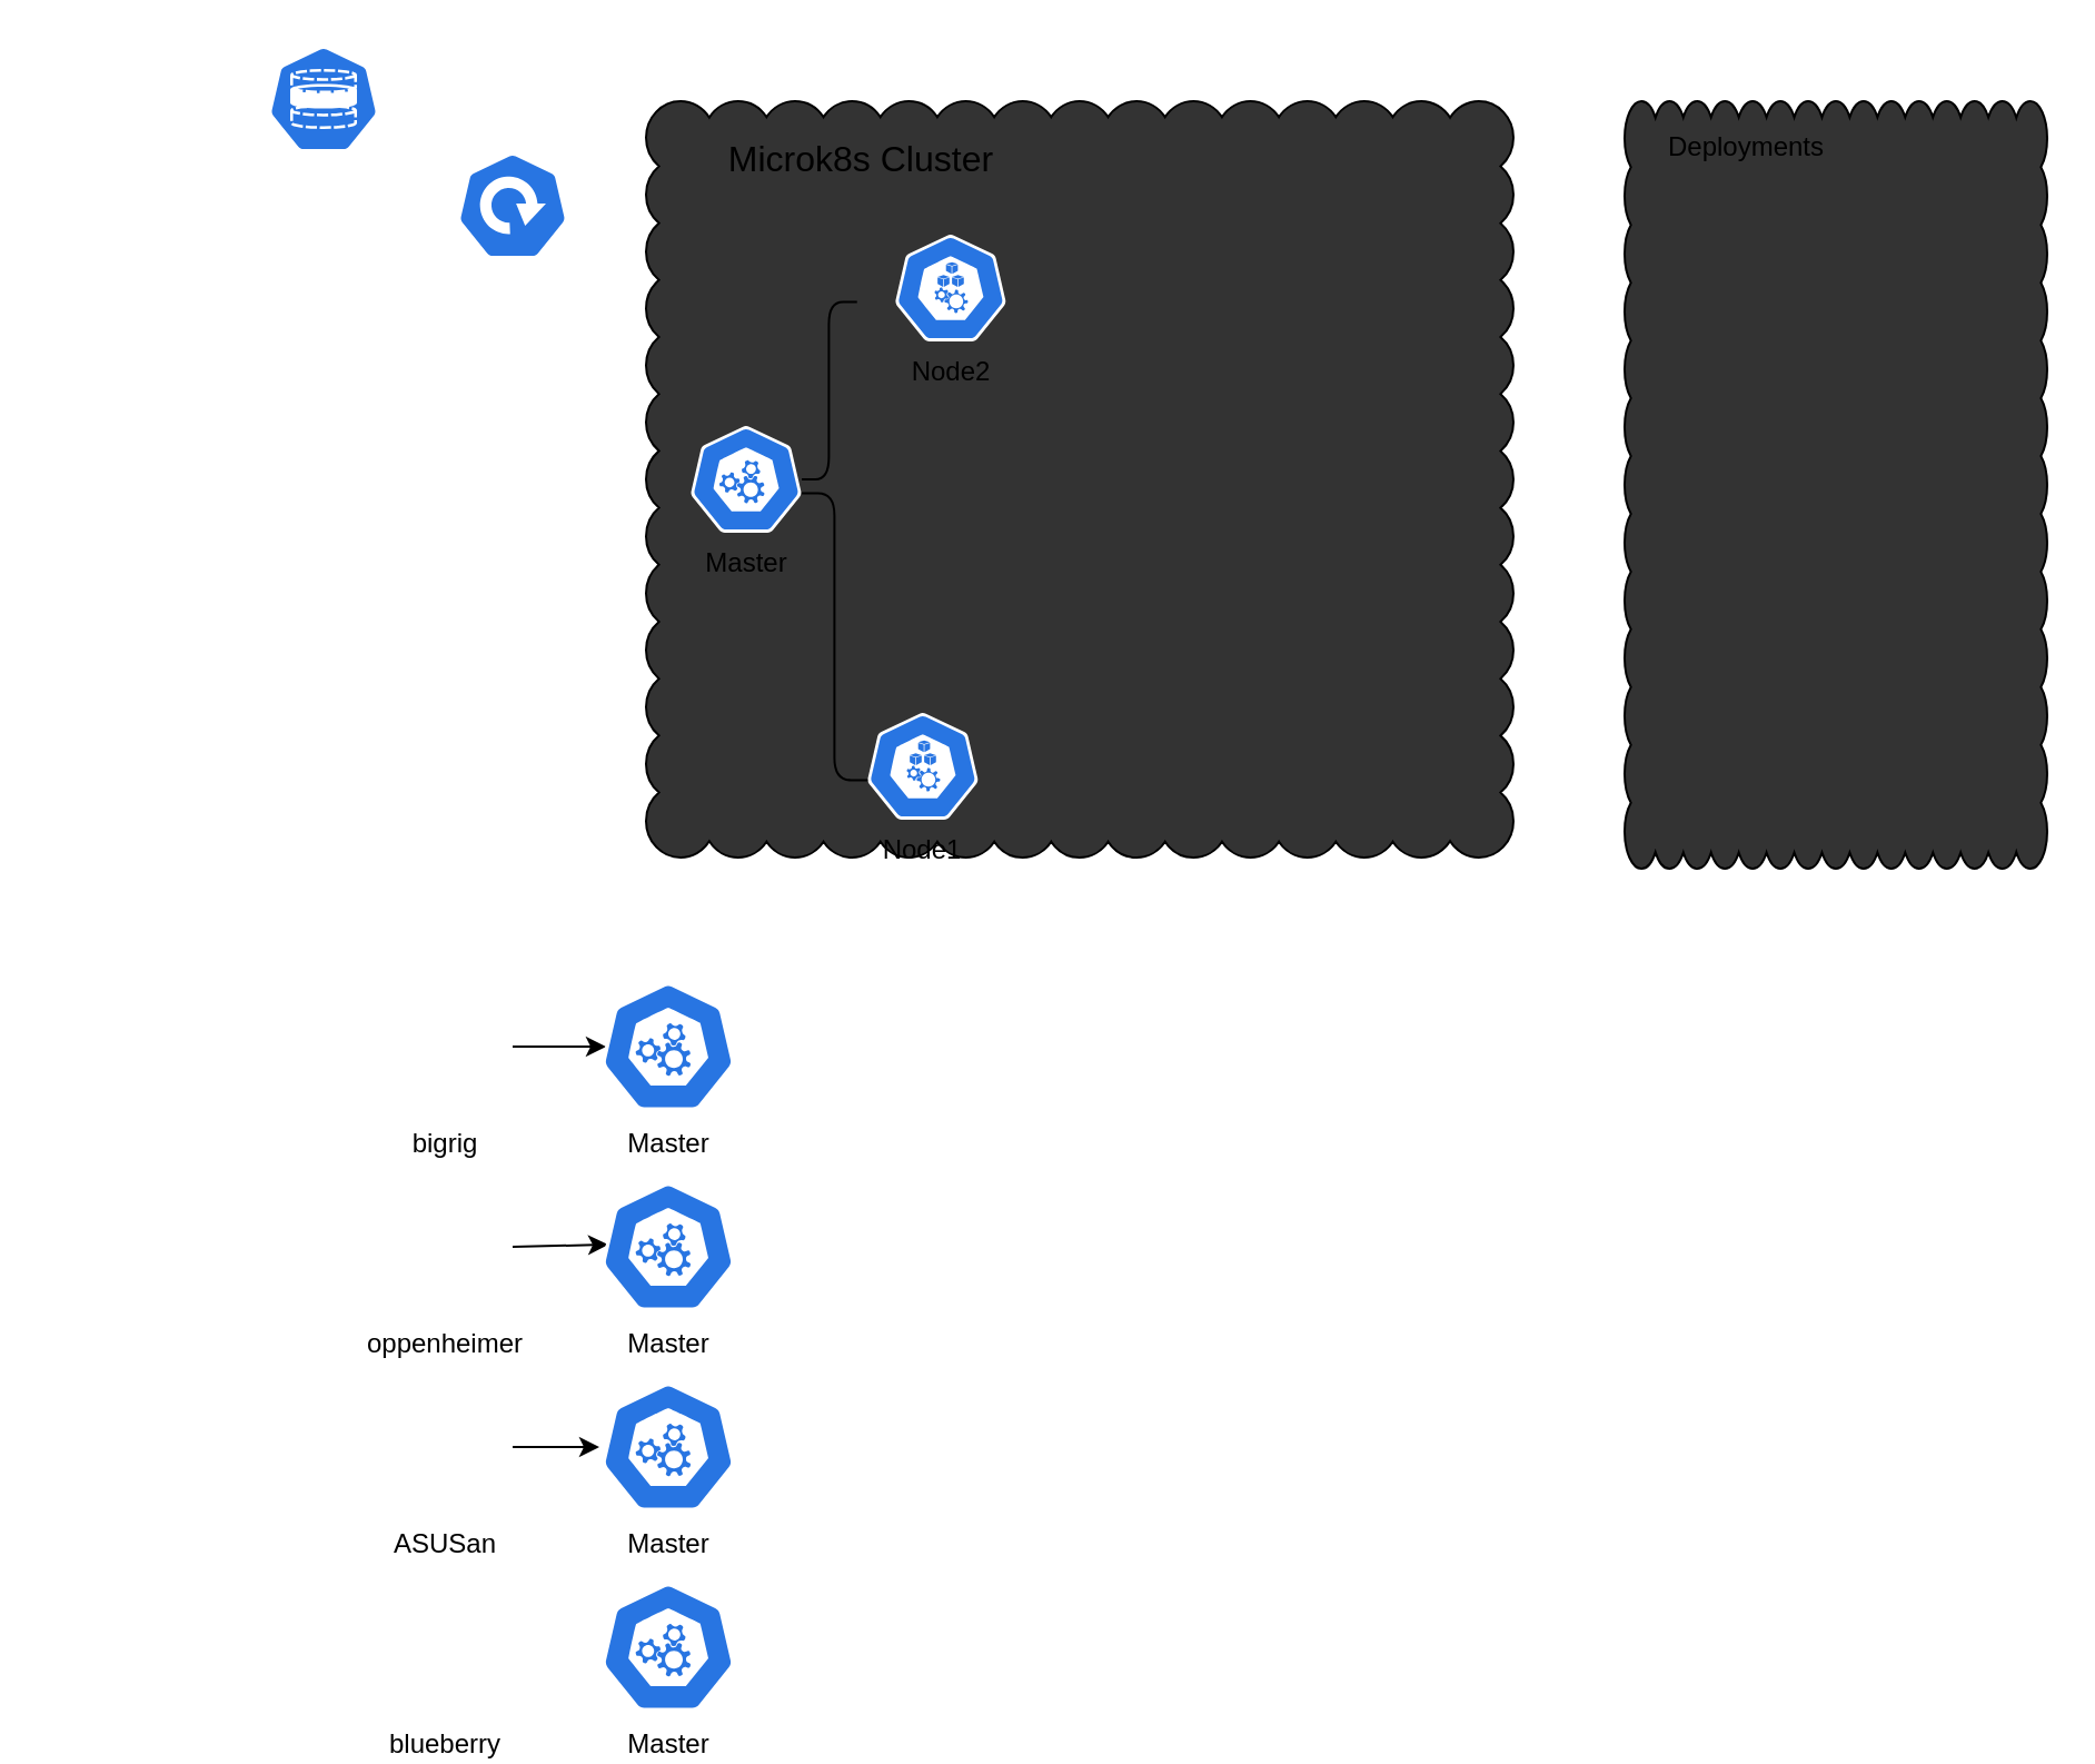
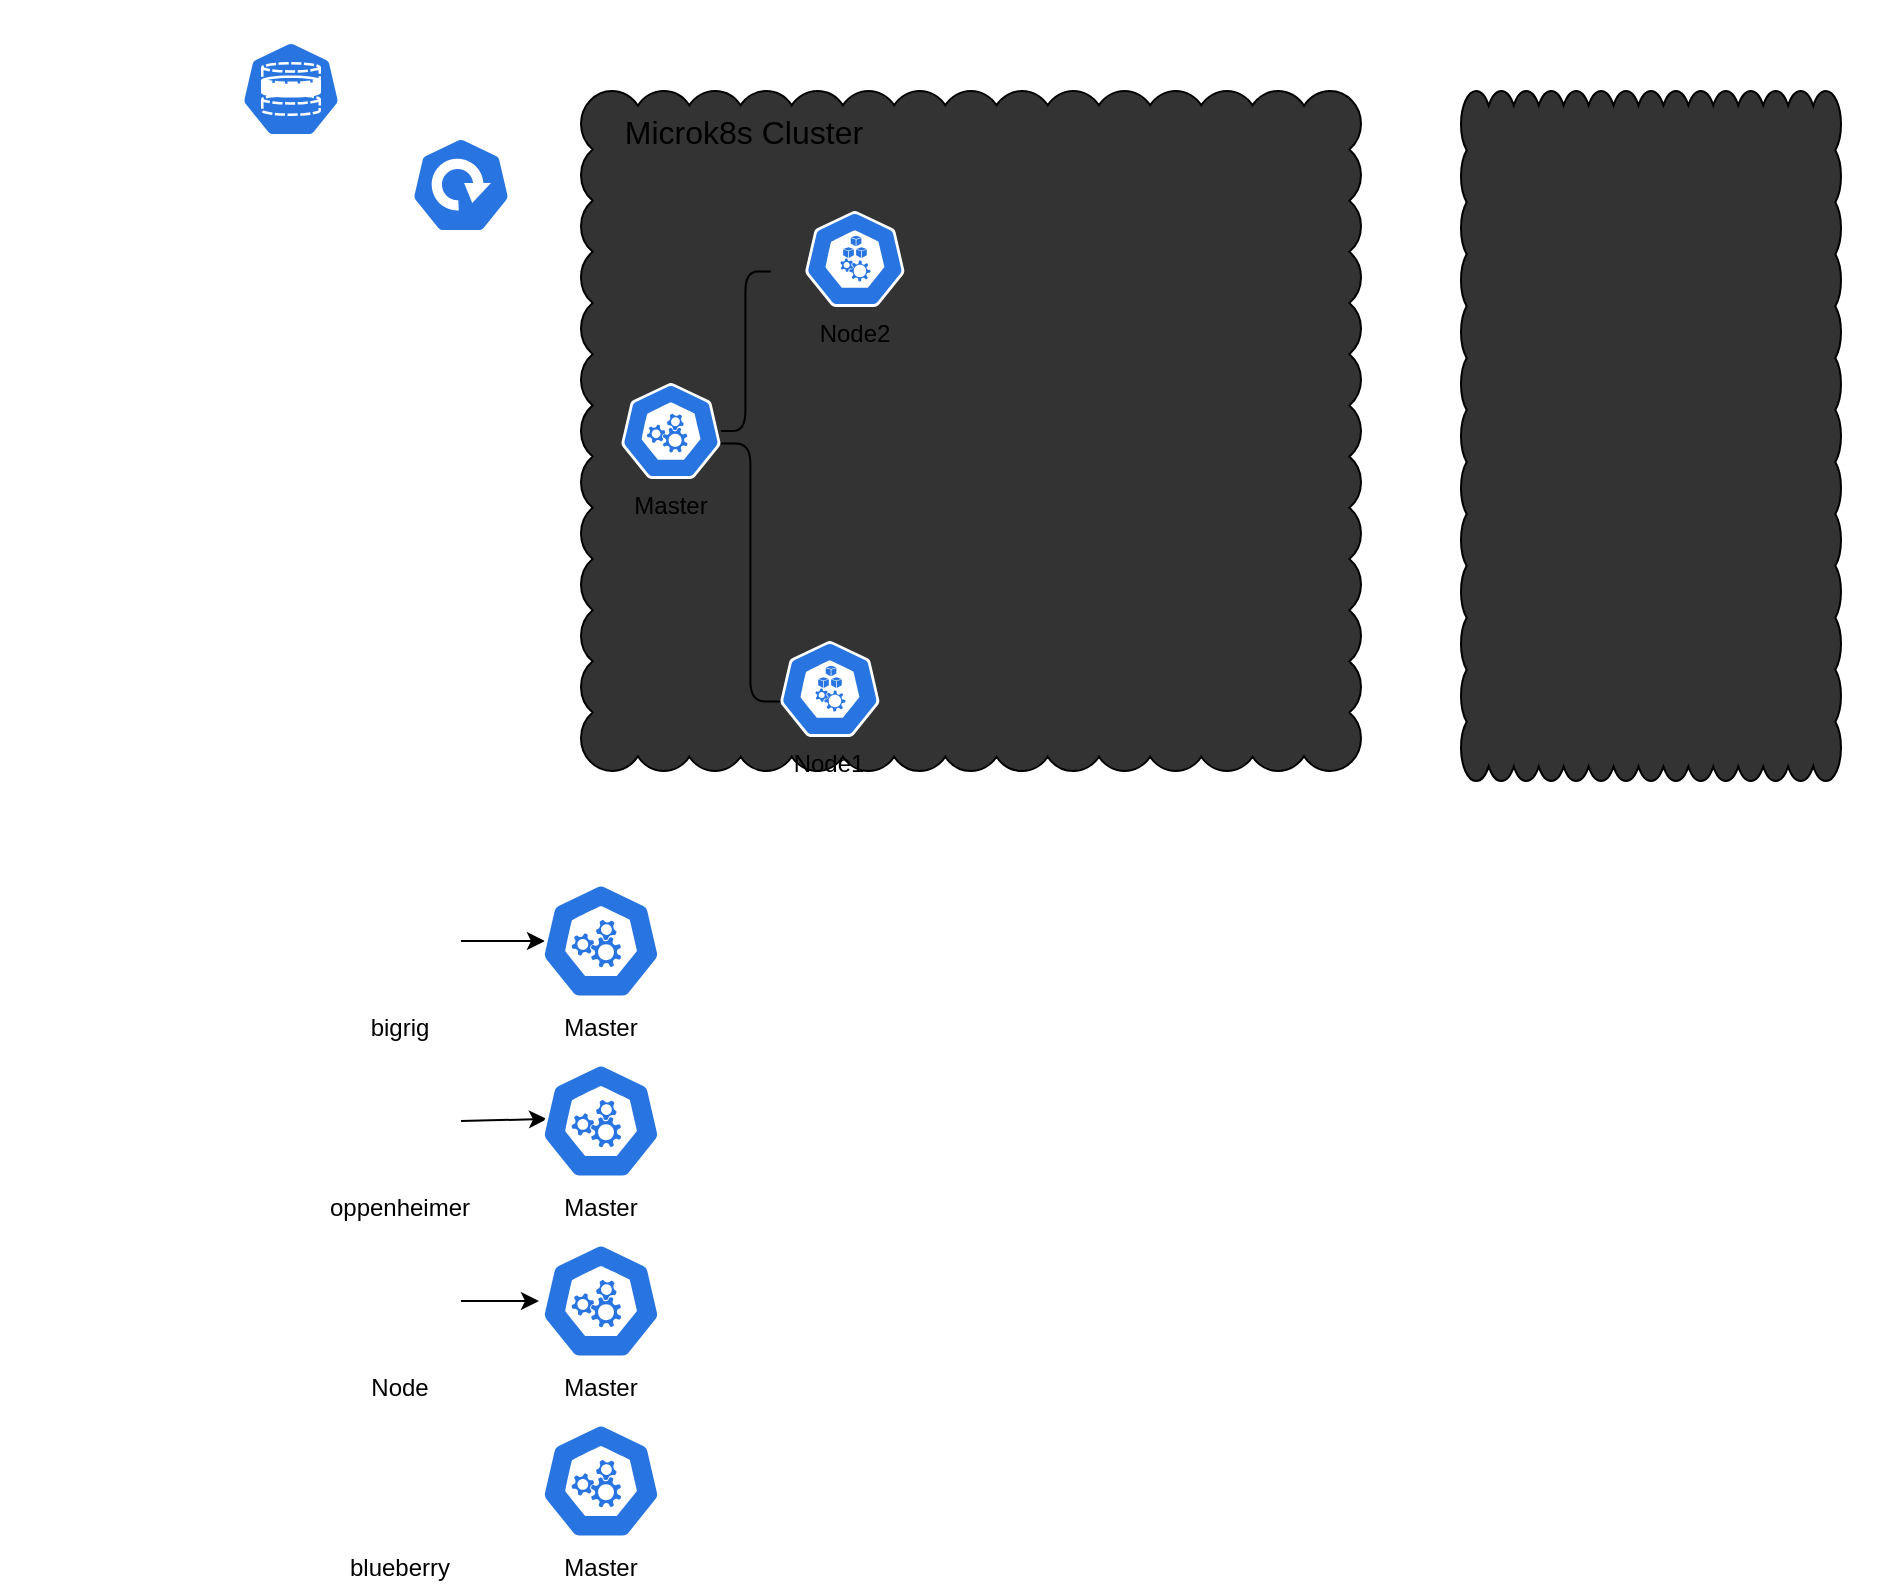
- <mxCell id="14" value="Deployments" style="text;html=1;strokeColor=none;fillColor=none;align=center;verticalAlign=middle;whiteSpace=wrap;rounded=0;movable=1;resizable=1;rotatable=1;deletable=1;editable=1;connectable=1;" parent="1" vertex="1"><mxGeometry x="740" y="53.97" width="90" height="25" as="geometry" /></mxCell>
- <mxCell id="7" value="&lt;font style=&quot;font-size: 16px;&quot;&gt;Microk8s Cluster&lt;/font&gt;" style="text;html=1;strokeColor=none;fillColor=none;align=center;verticalAlign=middle;whiteSpace=wrap;rounded=0;movable=1;resizable=1;rotatable=1;deletable=1;editable=1;connectable=1;fontSize=16;" parent="5" vertex="1"><mxGeometry x="25" y="8.579" width="144.444" height="35.789" as="geometry" /></mxCell>
+ <mxCell id="7" value="&lt;font style=&quot;font-size: 16px;&quot;&gt;Microk8s Cluster&lt;/font&gt;" style="text;html=1;strokeColor=none;fillColor=none;align=center;verticalAlign=middle;whiteSpace=wrap;rounded=0;movable=1;resizable=1;rotatable=1;deletable=1;editable=1;connectable=1;fontSize=16;" parent="5" vertex="1"><mxGeometry x="10" y="3.579" width="144.444" height="35.789" as="geometry" /></mxCell>
- <mxCell id="21" value="ASUSan" style="shape=image;verticalLabelPosition=bottom;labelBackgroundColor=default;verticalAlign=top;aspect=fixed;imageAspect=0;image=https://static-00.iconduck.com/assets.00/ubuntu-icon-256x256-xqexznzf.png;" vertex="1" parent="1"><mxGeometry x="170" y="620" width="60" height="60" as="geometry" /></mxCell>
+ <mxCell id="21" value="Node" style="shape=image;verticalLabelPosition=bottom;labelBackgroundColor=default;verticalAlign=top;aspect=fixed;imageAspect=0;image=https://static-00.iconduck.com/assets.00/ubuntu-icon-256x256-xqexznzf.png;" vertex="1" parent="1"><mxGeometry x="170" y="620" width="60" height="60" as="geometry" /></mxCell>
